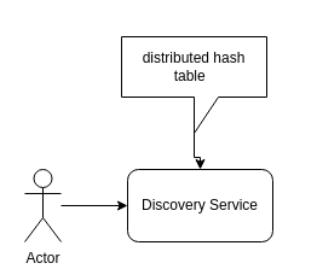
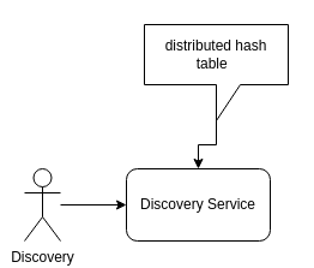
- <mxCell id="6" value="&lt;span&gt;distributed hash table&amp;nbsp;&amp;nbsp;&lt;/span&gt;" style="shape=callout;whiteSpace=wrap;html=1;perimeter=calloutPerimeter;" vertex="1" parent="1"><mxGeometry x="100" y="30" width="120" height="80" as="geometry" /></mxCell>
+ <mxCell id="6" value="&lt;span&gt;distributed hash table&amp;nbsp;&amp;nbsp;&lt;/span&gt;" style="shape=callout;whiteSpace=wrap;html=1;perimeter=calloutPerimeter;" vertex="1" parent="1"><mxGeometry x="120" y="20" width="120" height="80" as="geometry" /></mxCell>
- <mxCell id="3" value="Actor" style="shape=umlActor;verticalLabelPosition=bottom;verticalAlign=top;html=1;outlineConnect=0;" vertex="1" parent="1"><mxGeometry x="20" y="140" width="30" height="60" as="geometry" /></mxCell>
+ <mxCell id="3" value="Discovery" style="shape=umlActor;verticalLabelPosition=bottom;verticalAlign=top;html=1;outlineConnect=0;" vertex="1" parent="1"><mxGeometry x="20" y="140" width="30" height="60" as="geometry" /></mxCell>
